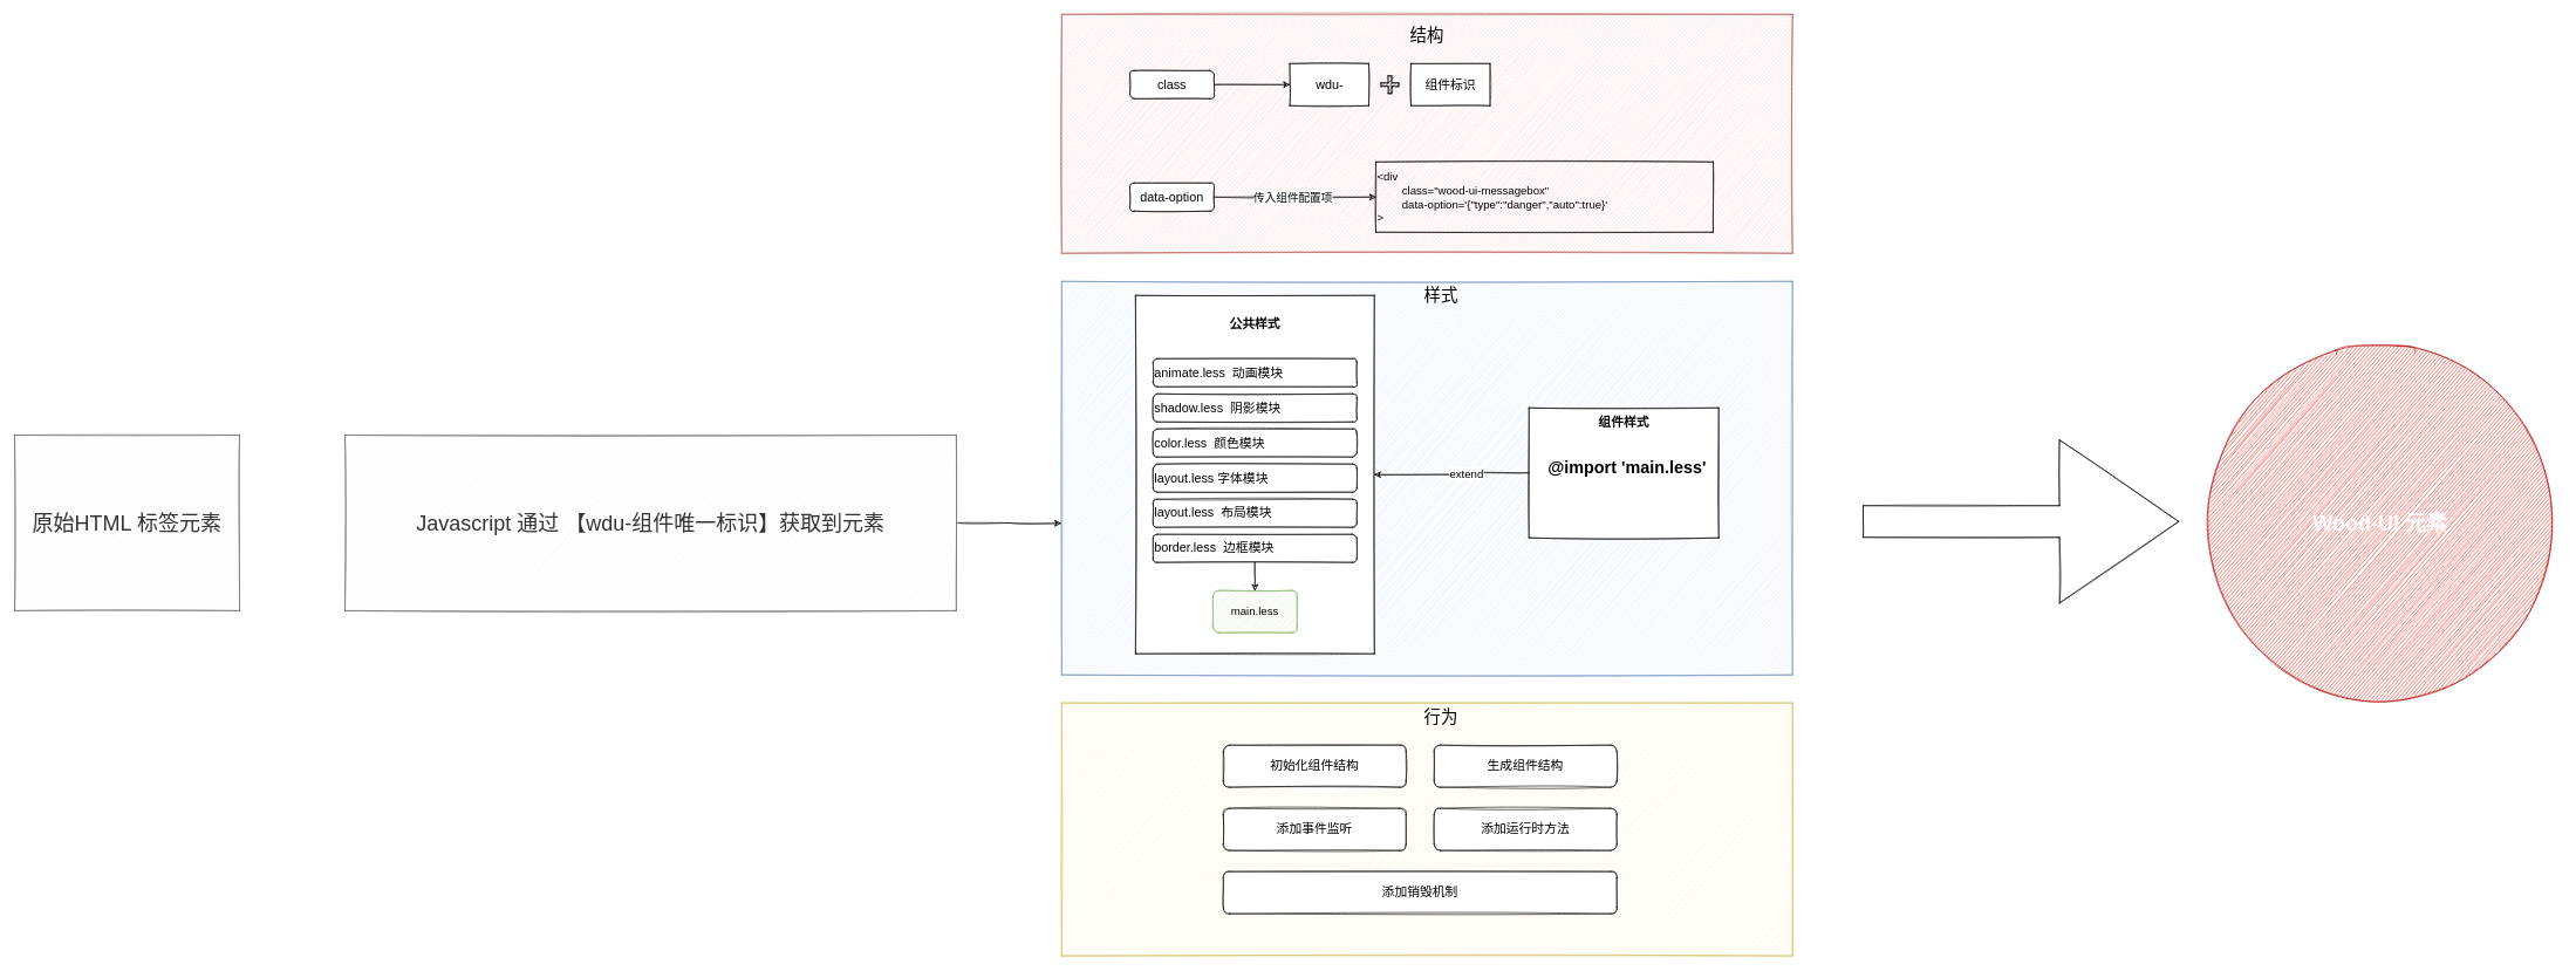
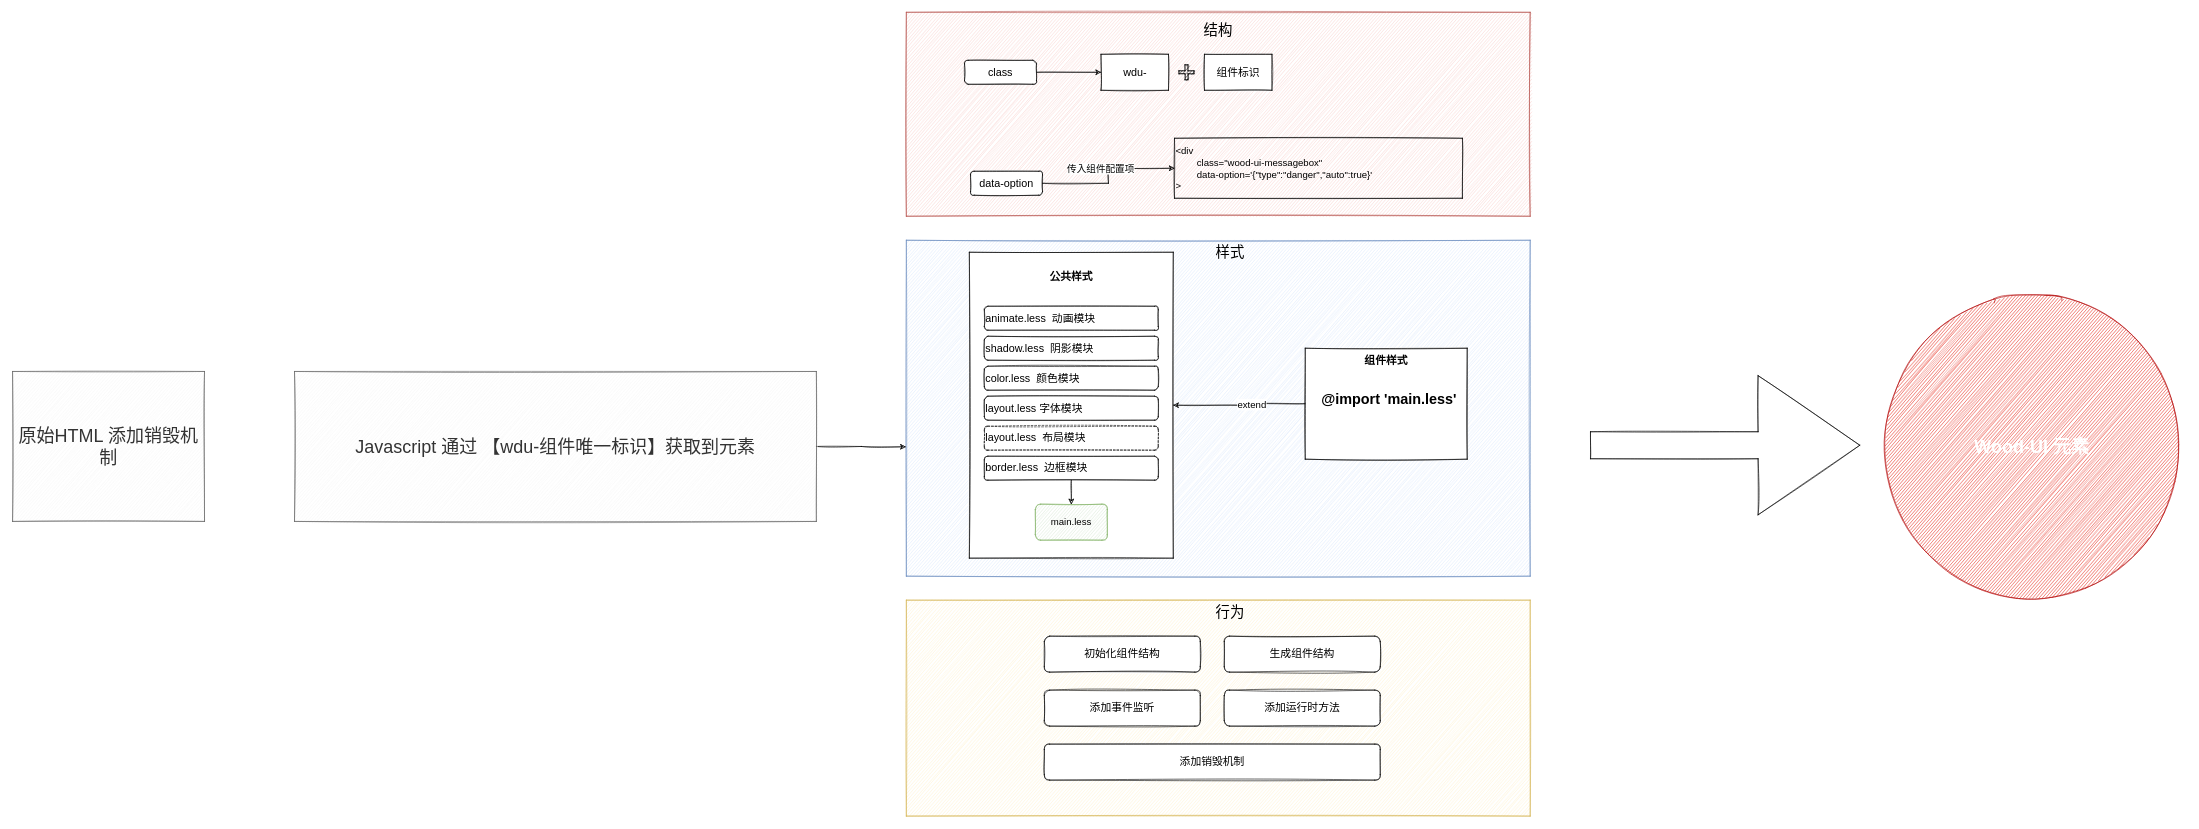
- <mxCell id="5" value="&lt;font style=&quot;font-size: 18px&quot;&gt;data-option&lt;/font&gt;" style="rounded=1;whiteSpace=wrap;html=1;sketch=1;" parent="1" vertex="1"><mxGeometry x="1607" y="260" width="120" height="40" as="geometry" /></mxCell>
+ <mxCell id="5" value="&lt;font style=&quot;font-size: 18px&quot;&gt;data-option&lt;/font&gt;" style="rounded=1;whiteSpace=wrap;html=1;sketch=1;" parent="1" vertex="1"><mxGeometry x="1617" y="285" width="120" height="40" as="geometry" /></mxCell>
- <mxCell id="15" value="&lt;span style=&quot;font-size: 18px&quot;&gt;layout.less&amp;nbsp; 布局模块&lt;/span&gt;" style="rounded=1;whiteSpace=wrap;html=1;align=left;sketch=1;" vertex="1" parent="1"><mxGeometry x="1640" y="710" width="290" height="40" as="geometry" /></mxCell>
+ <mxCell id="15" value="&lt;span style=&quot;font-size: 18px&quot;&gt;layout.less&amp;nbsp; 布局模块&lt;/span&gt;" style="rounded=1;whiteSpace=wrap;html=1;align=left;sketch=1;dashed=1;" vertex="1" parent="1"><mxGeometry x="1640" y="710" width="290" height="40" as="geometry" /></mxCell>
- <mxCell id="25" value="&lt;font style=&quot;font-size: 30px&quot;&gt;原始HTML 标签元素&lt;/font&gt;" style="rounded=0;whiteSpace=wrap;html=1;sketch=1;fillColor=#f5f5f5;strokeColor=#666666;fontColor=#333333;" vertex="1" parent="1"><mxGeometry x="20" y="618.75" width="320" height="250" as="geometry" /></mxCell>
+ <mxCell id="25" value="&lt;font style=&quot;font-size: 30px&quot;&gt;原始HTML 添加销毁机制&lt;/font&gt;" style="rounded=0;whiteSpace=wrap;html=1;sketch=1;fillColor=#f5f5f5;strokeColor=#666666;fontColor=#333333;" vertex="1" parent="1"><mxGeometry x="20" y="618.75" width="320" height="250" as="geometry" /></mxCell>
